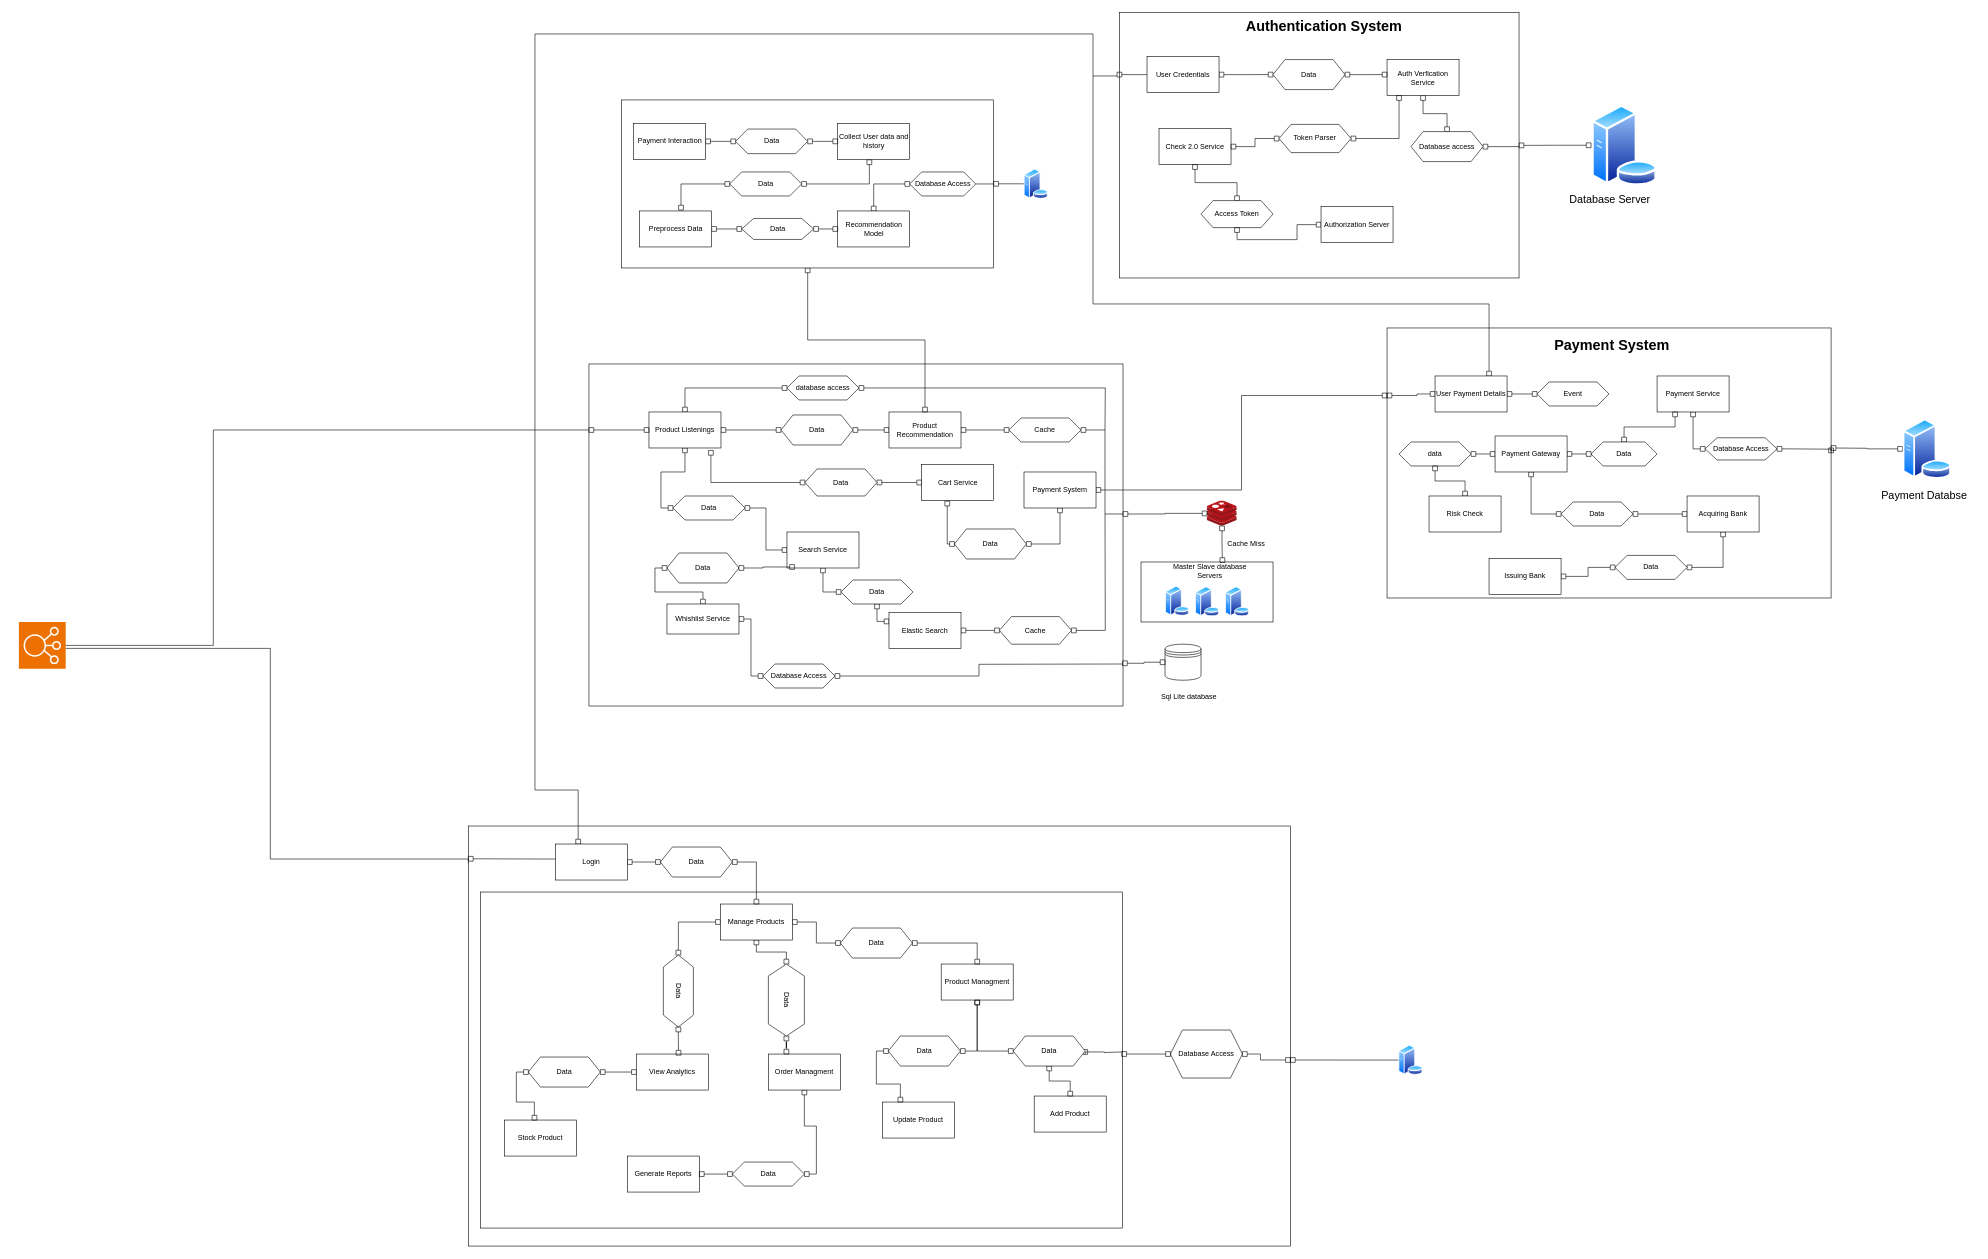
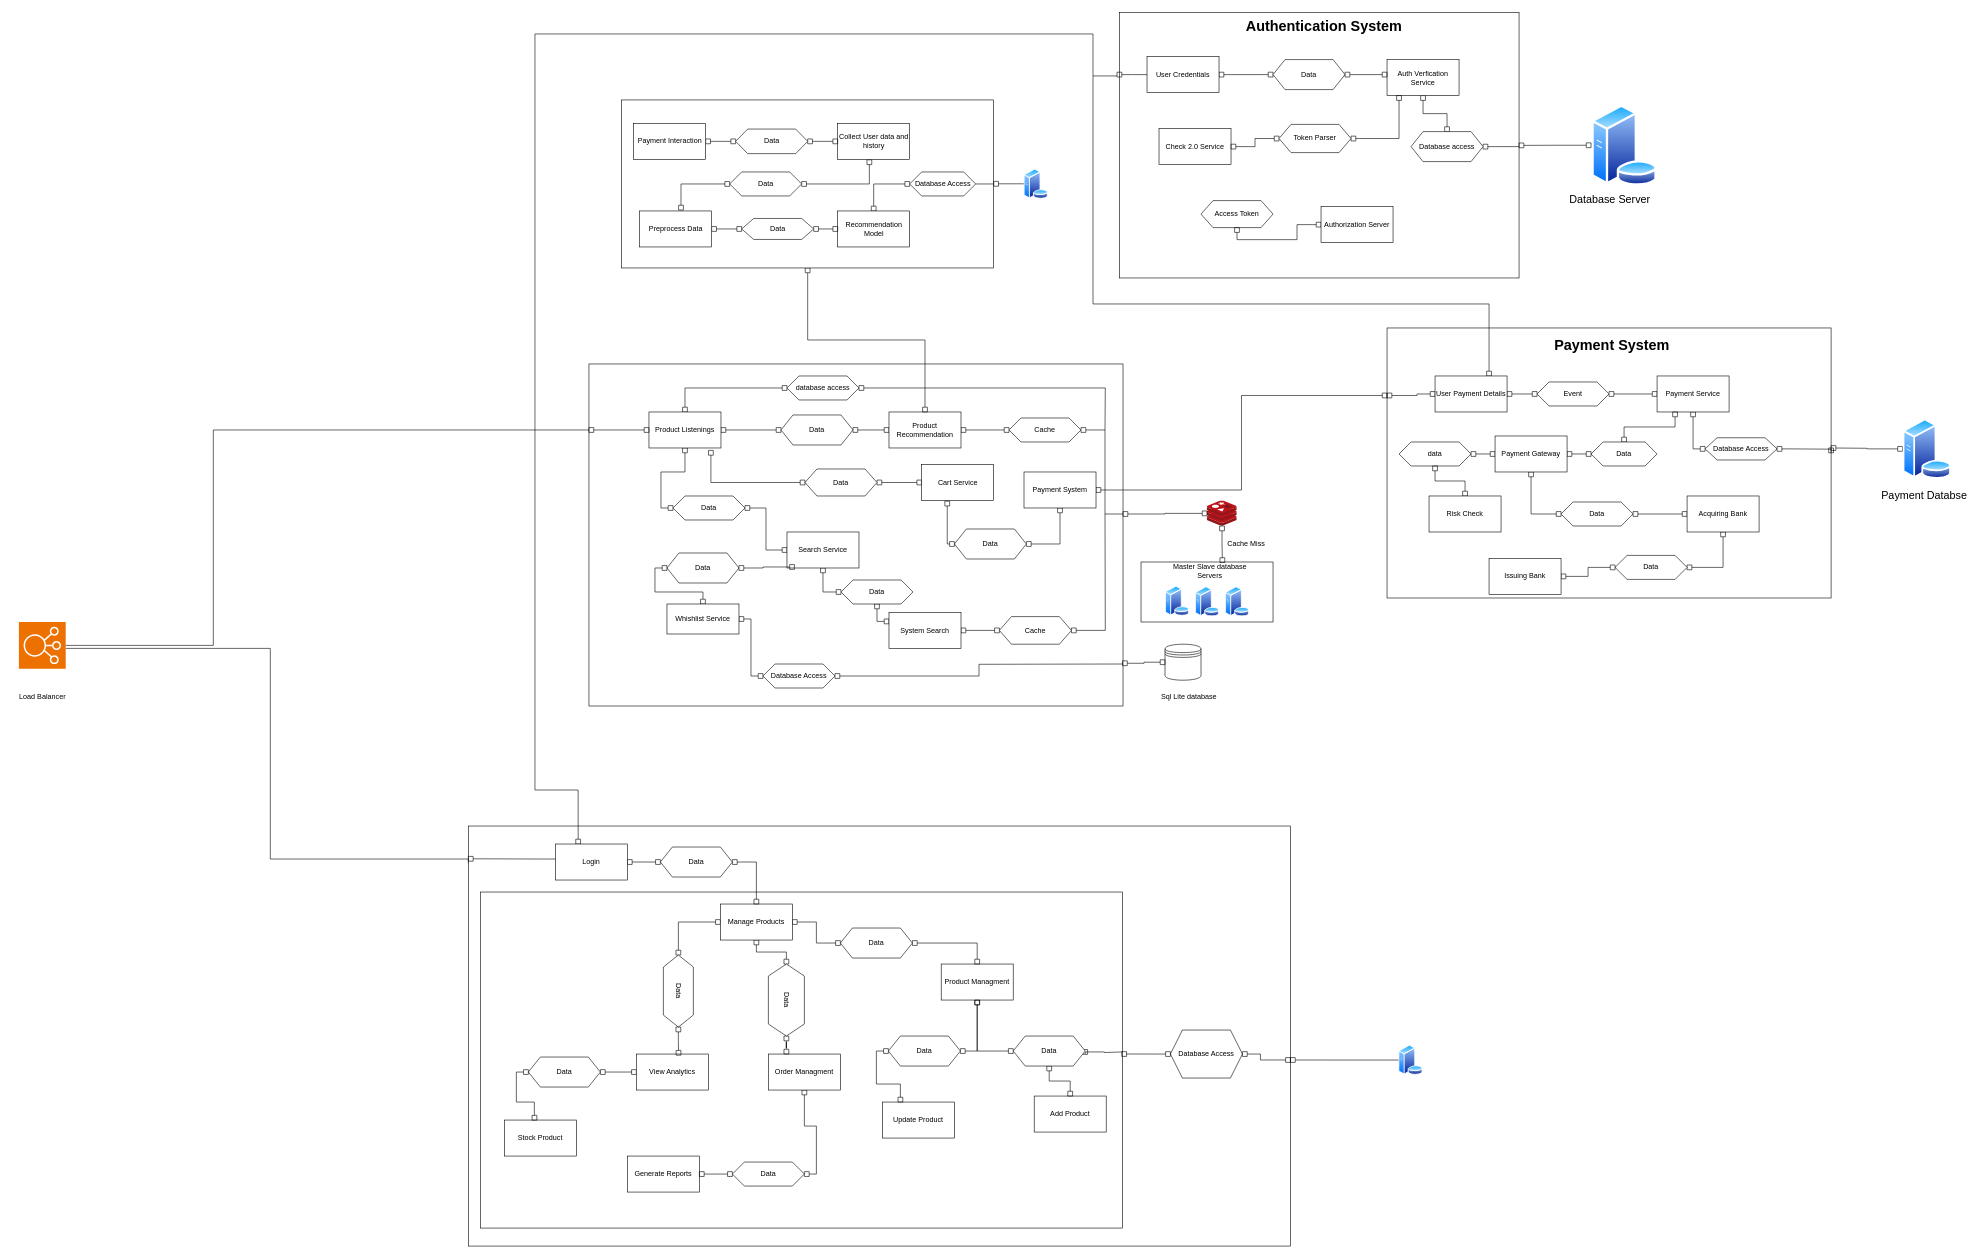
- <mxCell id="14" style="edgeStyle=orthogonalEdgeStyle;rounded=0;orthogonalLoop=1;jettySize=auto;html=1;entryX=0.5;entryY=1;entryDx=0;entryDy=0;endArrow=box;endFill=0;startArrow=box;startFill=0;" parent="1" source="15" target="13" edge="1"><mxGeometry relative="1" as="geometry" /></mxCell>
+ <mxCell id="30" style="edgeStyle=orthogonalEdgeStyle;rounded=0;orthogonalLoop=1;jettySize=auto;html=1;entryX=0;entryY=0.5;entryDx=0;entryDy=0;endArrow=box;endFill=0;startArrow=box;startFill=0;" parent="1" source="31" target="33" edge="1"><mxGeometry relative="1" as="geometry" /></mxCell>
- <mxCell id="73" value="Elastic Search" style="rounded=0;whiteSpace=wrap;html=1;" parent="1" vertex="1"><mxGeometry x="1481" y="1020" width="120" height="60" as="geometry" /></mxCell>
+ <mxCell id="73" value="System Search" style="rounded=0;whiteSpace=wrap;html=1;" parent="1" vertex="1"><mxGeometry x="1481" y="1020" width="120" height="60" as="geometry" /></mxCell>
+ <mxCell id="173" value="Load Balancer&lt;br&gt;" style="text;html=1;align=center;verticalAlign=middle;resizable=0;points=[];autosize=1;strokeColor=none;fillColor=none;" parent="1" vertex="1"><mxGeometry x="20" y="1146" width="100" height="30" as="geometry" /></mxCell>
